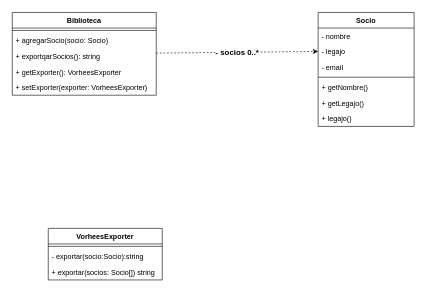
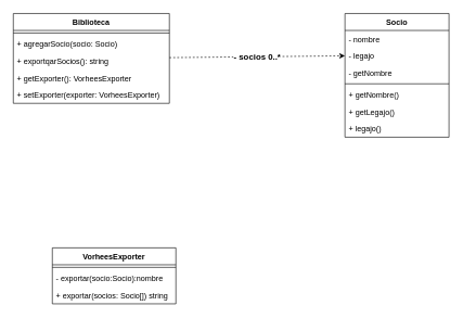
- <mxCell id="16" value="- email" style="text;strokeColor=none;fillColor=none;align=left;verticalAlign=top;spacingLeft=4;spacingRight=4;overflow=hidden;rotatable=0;points=[[0,0.5],[1,0.5]];portConstraint=eastwest;fontSize=12;" parent="13" vertex="1"><mxGeometry y="78" width="160" height="26" as="geometry" /></mxCell>
+ <mxCell id="16" value="- getNombre" style="text;strokeColor=none;fillColor=none;align=left;verticalAlign=top;spacingLeft=4;spacingRight=4;overflow=hidden;rotatable=0;points=[[0,0.5],[1,0.5]];portConstraint=eastwest;fontSize=12;" parent="13" vertex="1"><mxGeometry y="78" width="160" height="26" as="geometry" /></mxCell>
- <mxCell id="11" value="- exportar(socio:Socio):string" style="text;strokeColor=none;fillColor=none;align=left;verticalAlign=top;spacingLeft=4;spacingRight=4;overflow=hidden;rotatable=0;points=[[0,0.5],[1,0.5]];portConstraint=eastwest;fontSize=12;" parent="9" vertex="1"><mxGeometry y="34" width="190" height="26" as="geometry" /></mxCell>
+ <mxCell id="11" value="- exportar(socio:Socio):nombre" style="text;strokeColor=none;fillColor=none;align=left;verticalAlign=top;spacingLeft=4;spacingRight=4;overflow=hidden;rotatable=0;points=[[0,0.5],[1,0.5]];portConstraint=eastwest;fontSize=12;" parent="9" vertex="1"><mxGeometry y="34" width="190" height="26" as="geometry" /></mxCell>
